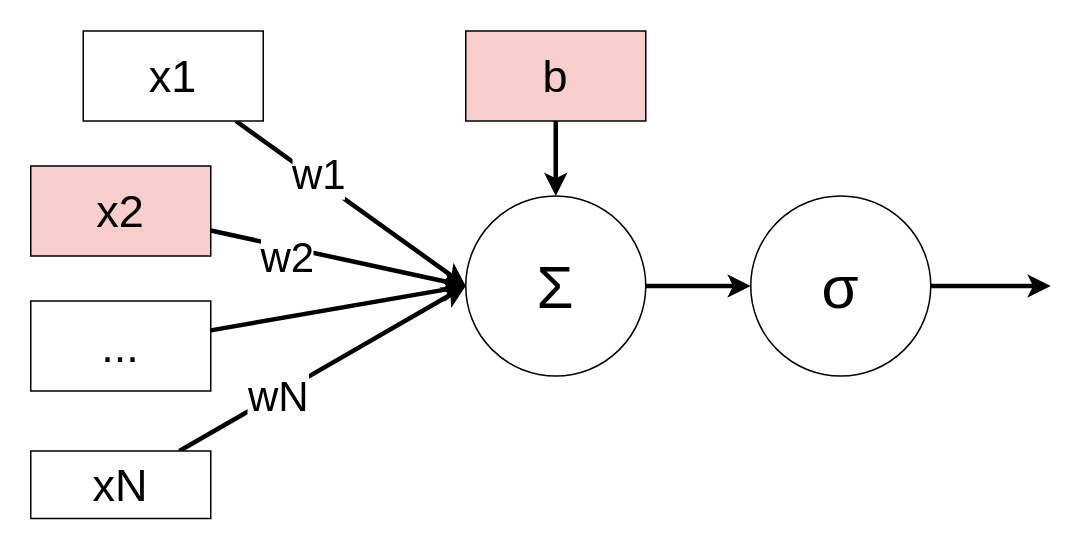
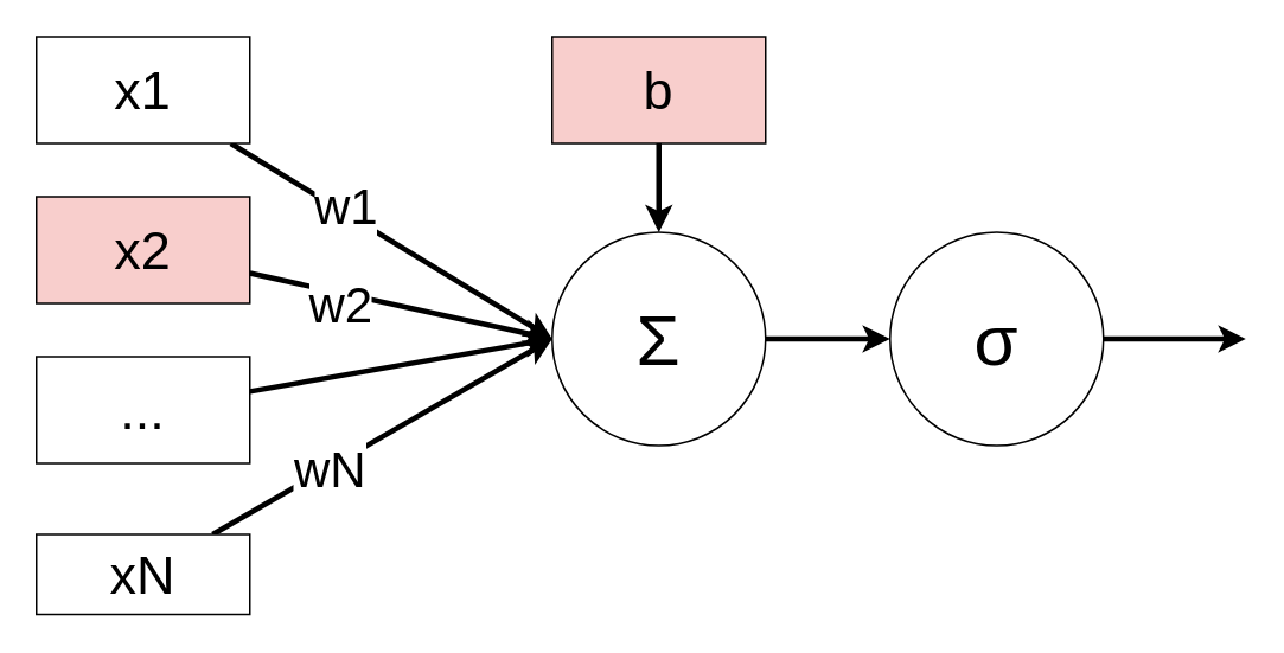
- <mxCell id="6" value="&lt;font style=&quot;font-size: 30px;&quot;&gt;x1&lt;/font&gt;" style="rounded=0;whiteSpace=wrap;html=1;" vertex="1" parent="1"><mxGeometry x="55" y="20" width="120" height="60" as="geometry" /></mxCell>
+ <mxCell id="6" value="&lt;font style=&quot;font-size: 30px;&quot;&gt;x1&lt;/font&gt;" style="rounded=0;whiteSpace=wrap;html=1;" vertex="1" parent="1"><mxGeometry x="20" y="20" width="120" height="60" as="geometry" /></mxCell>
